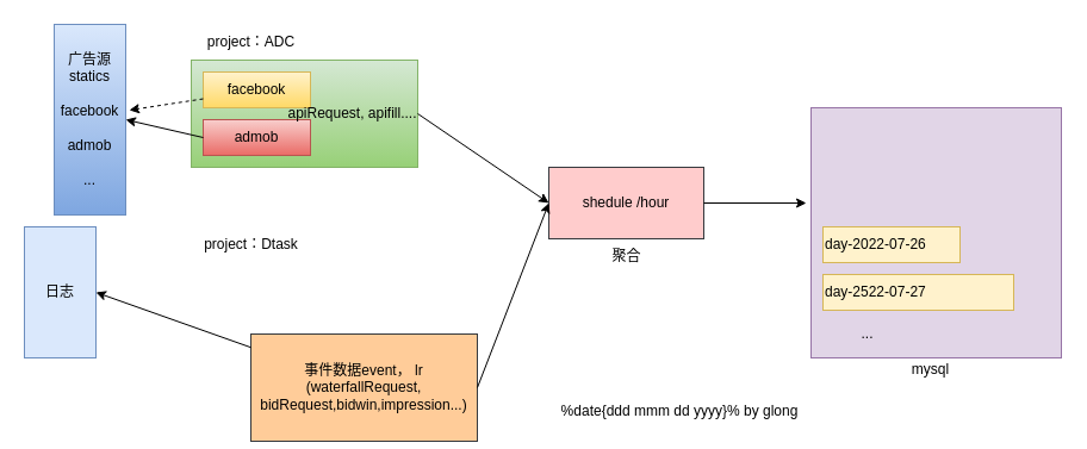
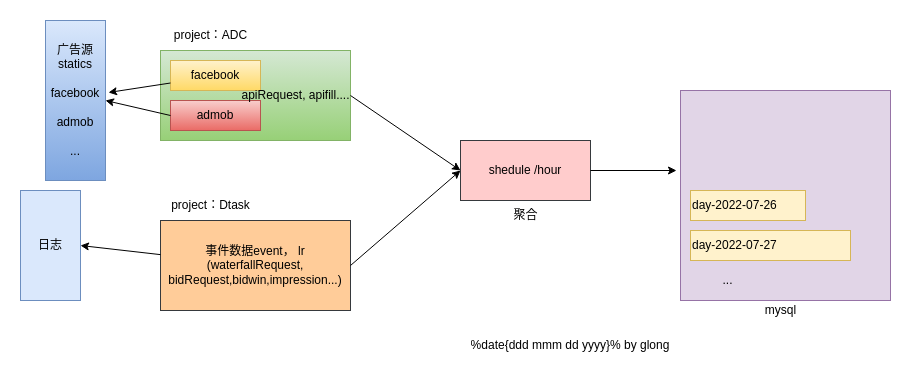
- <mxCell id="14" value="" style="endArrow=classic;html=1;rounded=0;exitX=0;exitY=0.75;exitDx=0;exitDy=0;entryX=1.05;entryY=0.45;entryDx=0;entryDy=0;entryPerimeter=0;dashed=1;" edge="1" parent="1" source="10" target="13"><mxGeometry width="50" height="50" relative="1" as="geometry"><mxPoint x="150" y="-60" as="sourcePoint" /><mxPoint x="200" as="targetPoint" y="-110" /></mxGeometry></mxCell>
+ <mxCell id="14" value="" style="endArrow=classic;html=1;rounded=0;exitX=0;exitY=0.75;exitDx=0;exitDy=0;entryX=1.05;entryY=0.45;entryDx=0;entryDy=0;entryPerimeter=0;" edge="1" parent="1" source="10" target="13"><mxGeometry width="50" height="50" relative="1" as="geometry"><mxPoint x="150" y="-60" as="sourcePoint" /><mxPoint x="200" as="targetPoint" y="-110" /></mxGeometry></mxCell>
- <mxCell id="4" value="&lt;span style=&quot;&quot;&gt;day-2522-07-27&lt;/span&gt;" style="rounded=0;whiteSpace=wrap;html=1;align=left;fillColor=#fff2cc;strokeColor=#d6b656;" vertex="1" parent="1"><mxGeometry x="690" y="230" width="160" height="30" as="geometry" /></mxCell>
+ <mxCell id="4" value="&lt;span style=&quot;&quot;&gt;day-2022-07-27&lt;/span&gt;" style="rounded=0;whiteSpace=wrap;html=1;align=left;fillColor=#fff2cc;strokeColor=#d6b656;" vertex="1" parent="1"><mxGeometry x="690" y="230" width="160" height="30" as="geometry" /></mxCell>
- <mxCell id="7" value="事件数据event， lr&lt;br&gt;(waterfallRequest, bidRequest,bidwin,impression...)" style="rounded=0;whiteSpace=wrap;html=1;fillColor=#ffcc99;strokeColor=#36393d;" vertex="1" parent="1"><mxGeometry x="210" y="280" width="190" height="90" as="geometry" /></mxCell>
+ <mxCell id="7" value="事件数据event， lr&lt;br&gt;(waterfallRequest, bidRequest,bidwin,impression...)" style="rounded=0;whiteSpace=wrap;html=1;fillColor=#ffcc99;strokeColor=#36393d;" vertex="1" parent="1"><mxGeometry x="160" y="220" width="190" height="90" as="geometry" /></mxCell>
